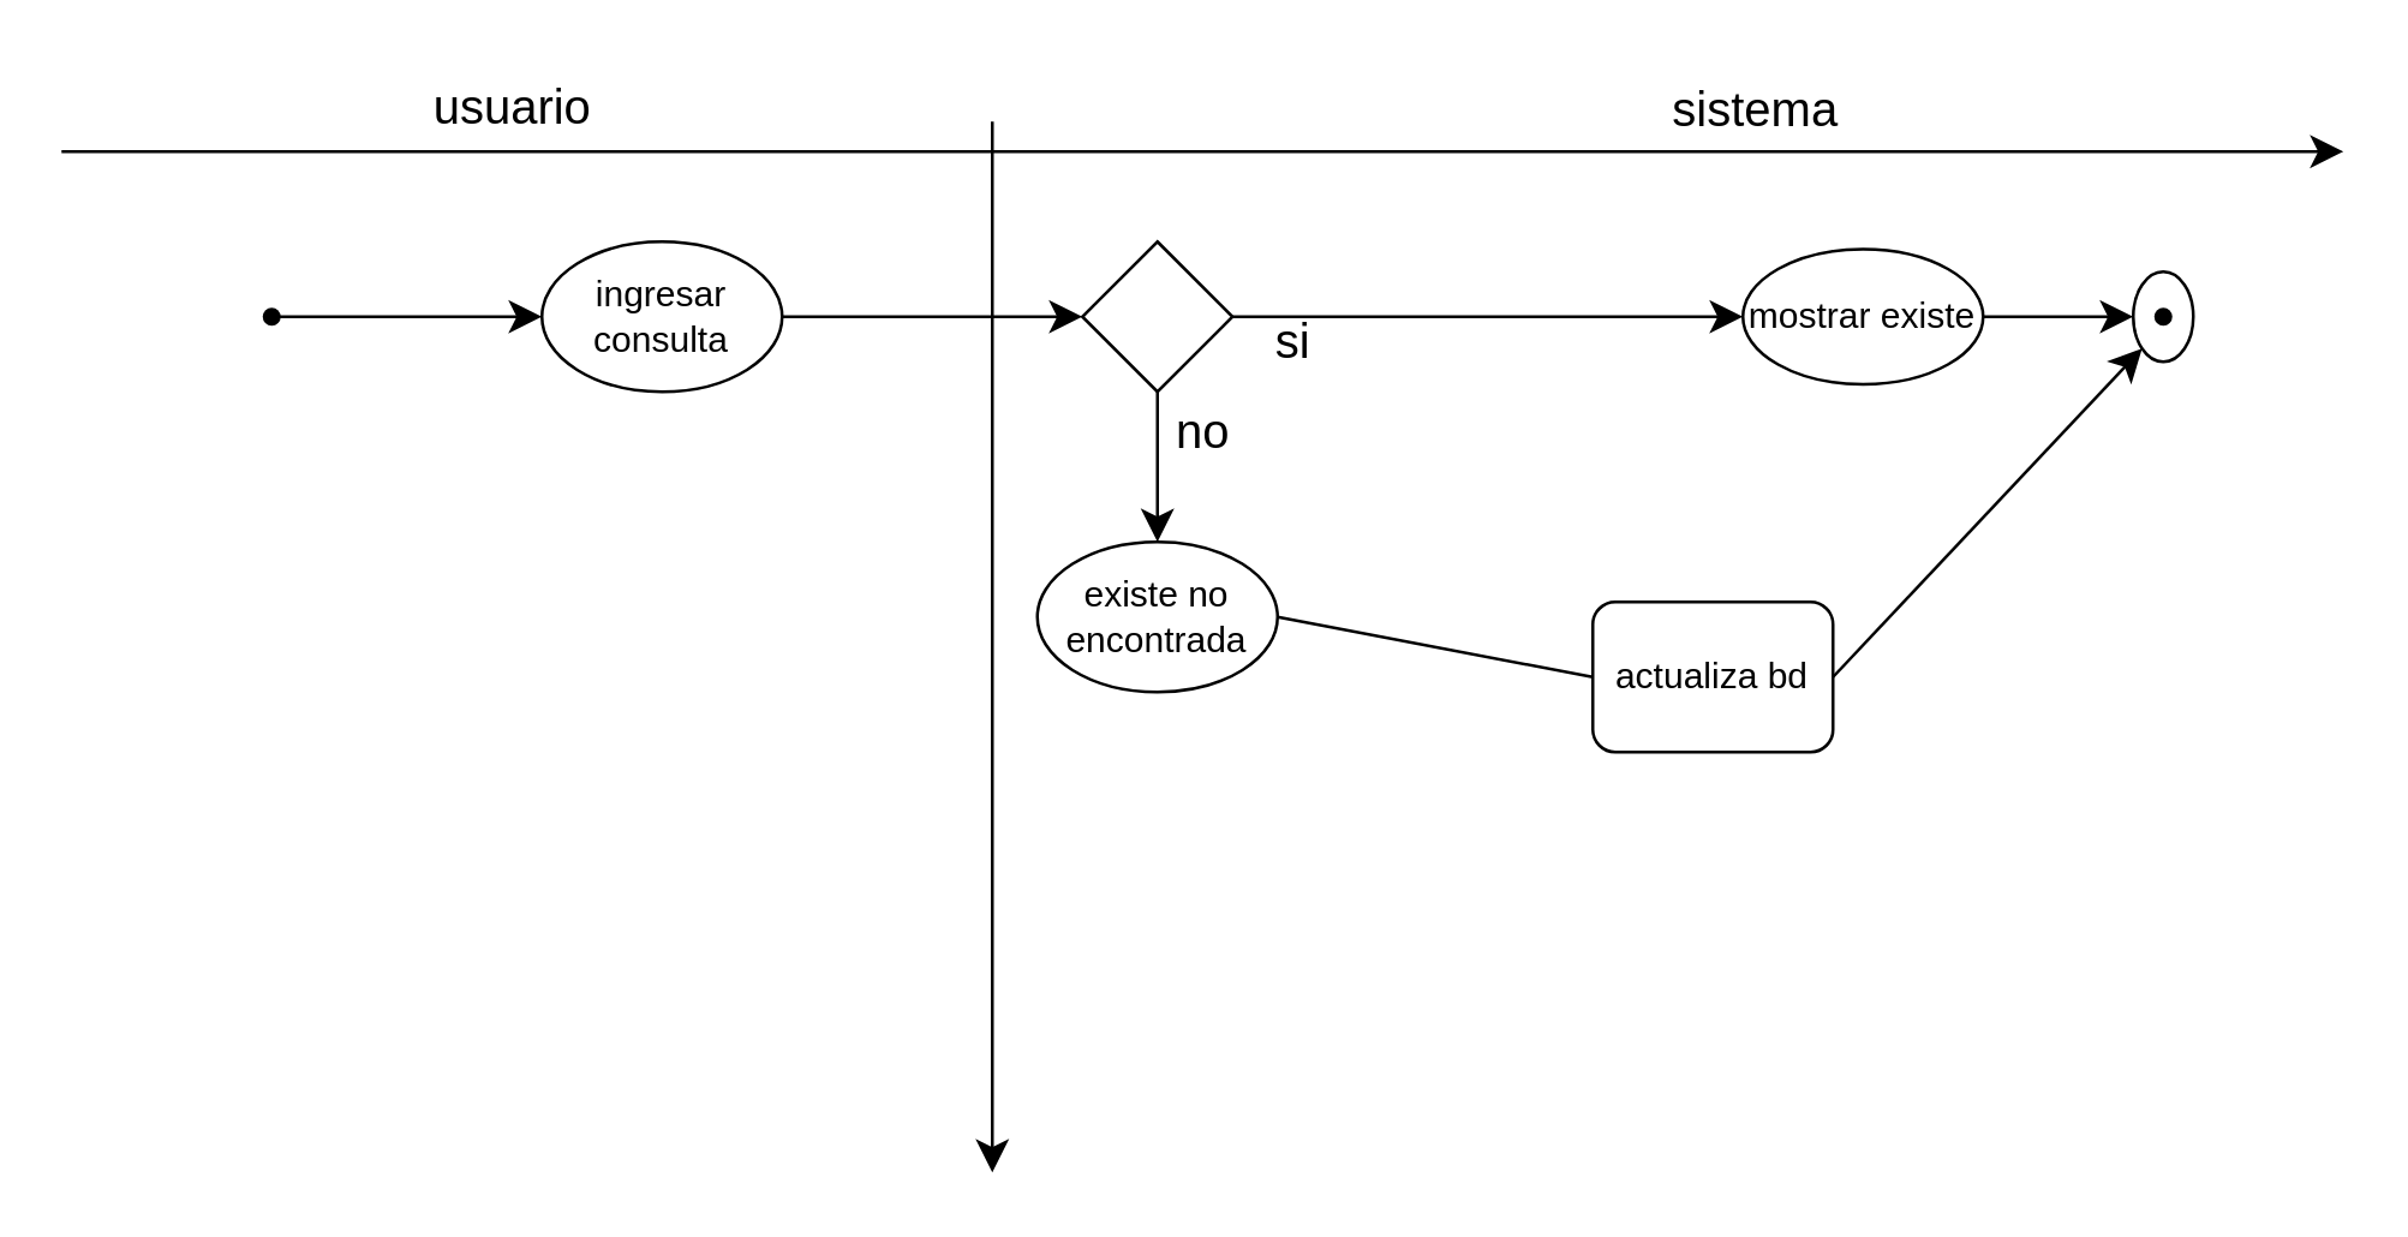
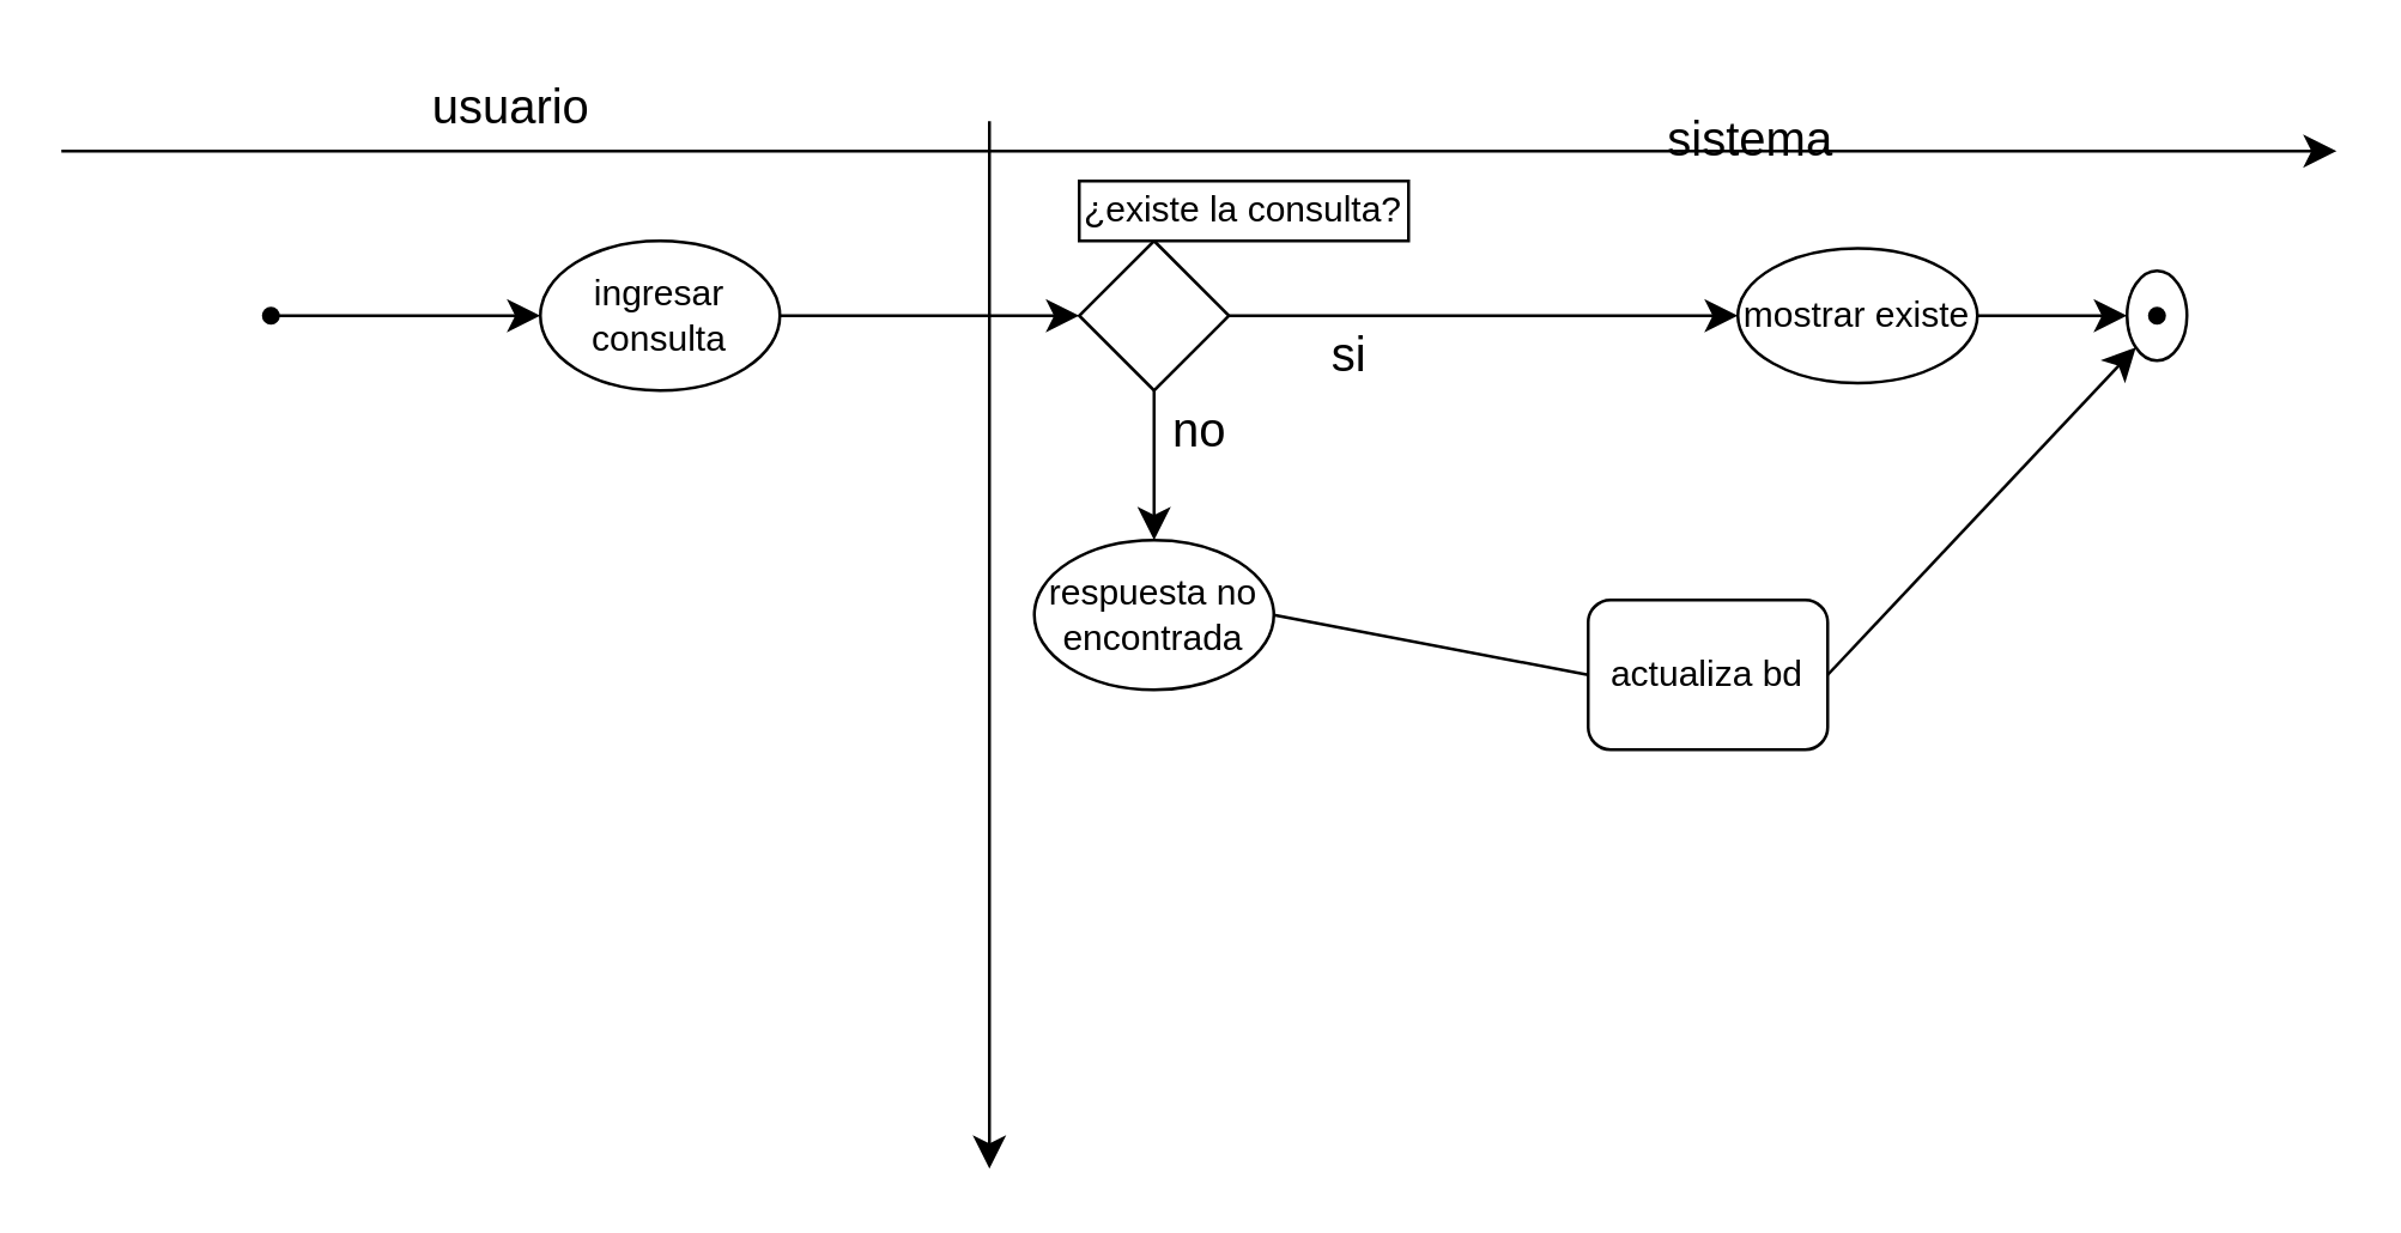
- <mxCell id="17" value="sistema" style="text;html=1;align=center;verticalAlign=middle;resizable=0;points=[];autosize=1;strokeColor=none;fillColor=none;fontSize=16;" vertex="1" parent="1"><mxGeometry x="544" y="21" width="80" height="30" as="geometry" /></mxCell>
+ <mxCell id="17" value="sistema" style="text;html=1;align=center;verticalAlign=middle;resizable=0;points=[];autosize=1;strokeColor=none;fillColor=none;fontSize=16;" vertex="1" parent="1"><mxGeometry x="544" y="31" width="80" height="30" as="geometry" /></mxCell>
+ <mxCell id="8" value="¿existe la consulta?" style="rounded=0;whiteSpace=wrap;html=1;" vertex="1" parent="1"><mxGeometry x="360" y="60" width="110" height="20" as="geometry" /></mxCell>
- <mxCell id="9" value="si" style="text;html=1;align=center;verticalAlign=middle;resizable=0;points=[];autosize=1;strokeColor=none;fillColor=none;fontSize=16;" vertex="1" parent="1"><mxGeometry x="410" y="97.5" width="40" height="30" as="geometry" /></mxCell>
+ <mxCell id="9" value="si" style="text;html=1;align=center;verticalAlign=middle;resizable=0;points=[];autosize=1;strokeColor=none;fillColor=none;fontSize=16;" vertex="1" parent="1"><mxGeometry x="430" y="102.5" width="40" height="30" as="geometry" /></mxCell>
- <mxCell id="10" value="existe no encontrada" style="ellipse;whiteSpace=wrap;html=1;" vertex="1" parent="1"><mxGeometry x="345" y="180" width="80" height="50" as="geometry" /></mxCell>
+ <mxCell id="10" value="respuesta no encontrada" style="ellipse;whiteSpace=wrap;html=1;" vertex="1" parent="1"><mxGeometry x="345" y="180" width="80" height="50" as="geometry" /></mxCell>
